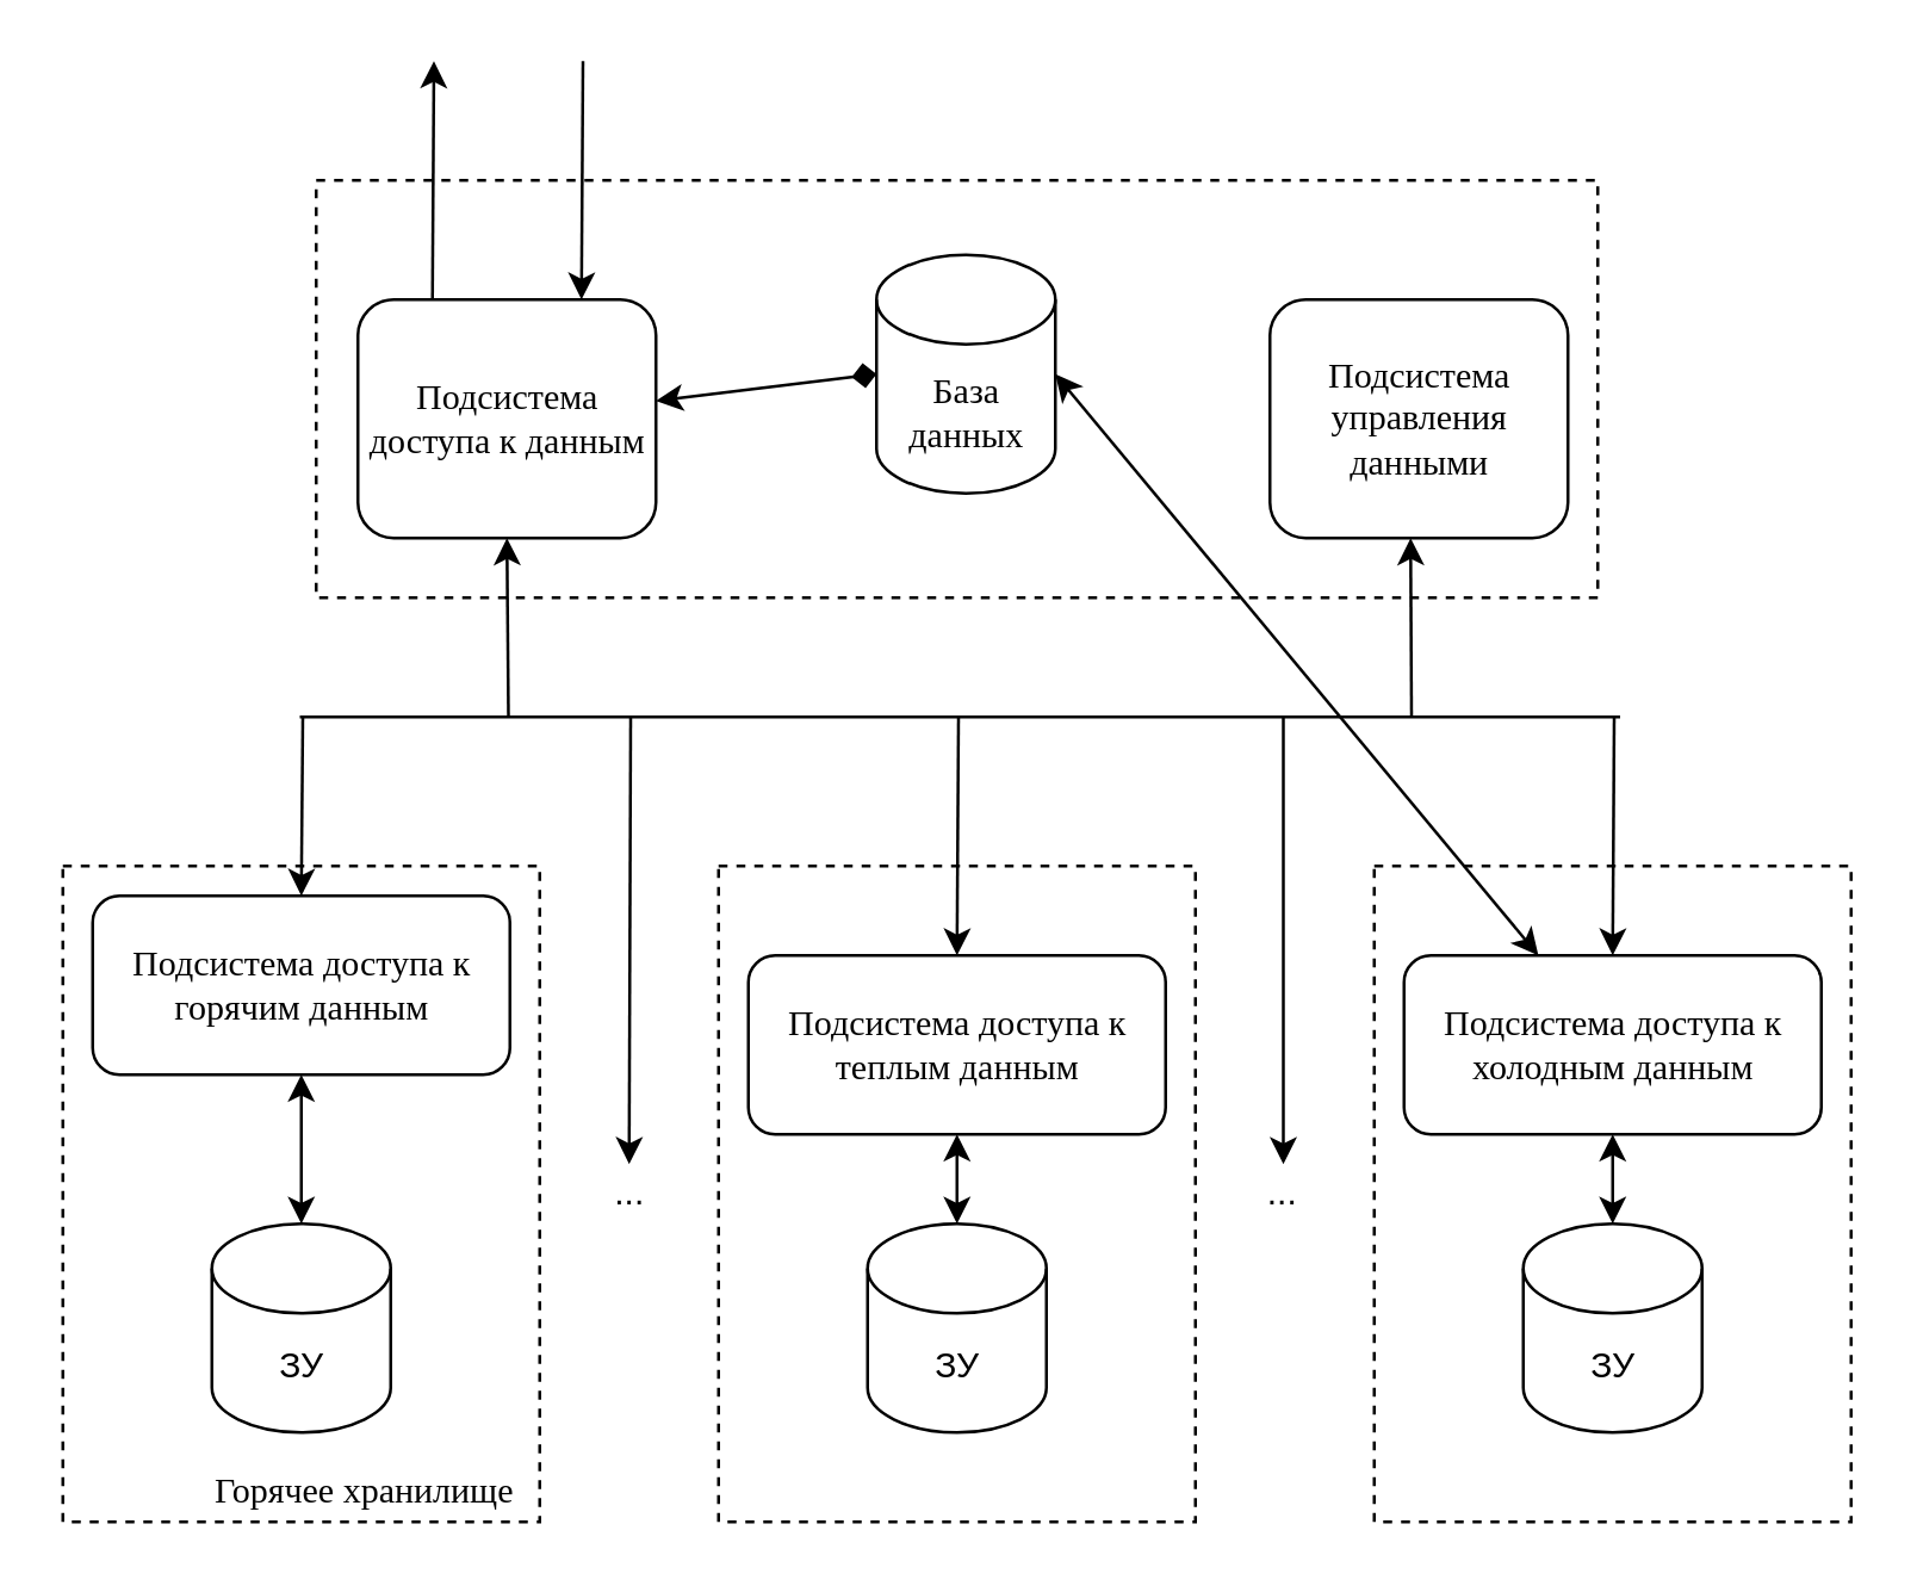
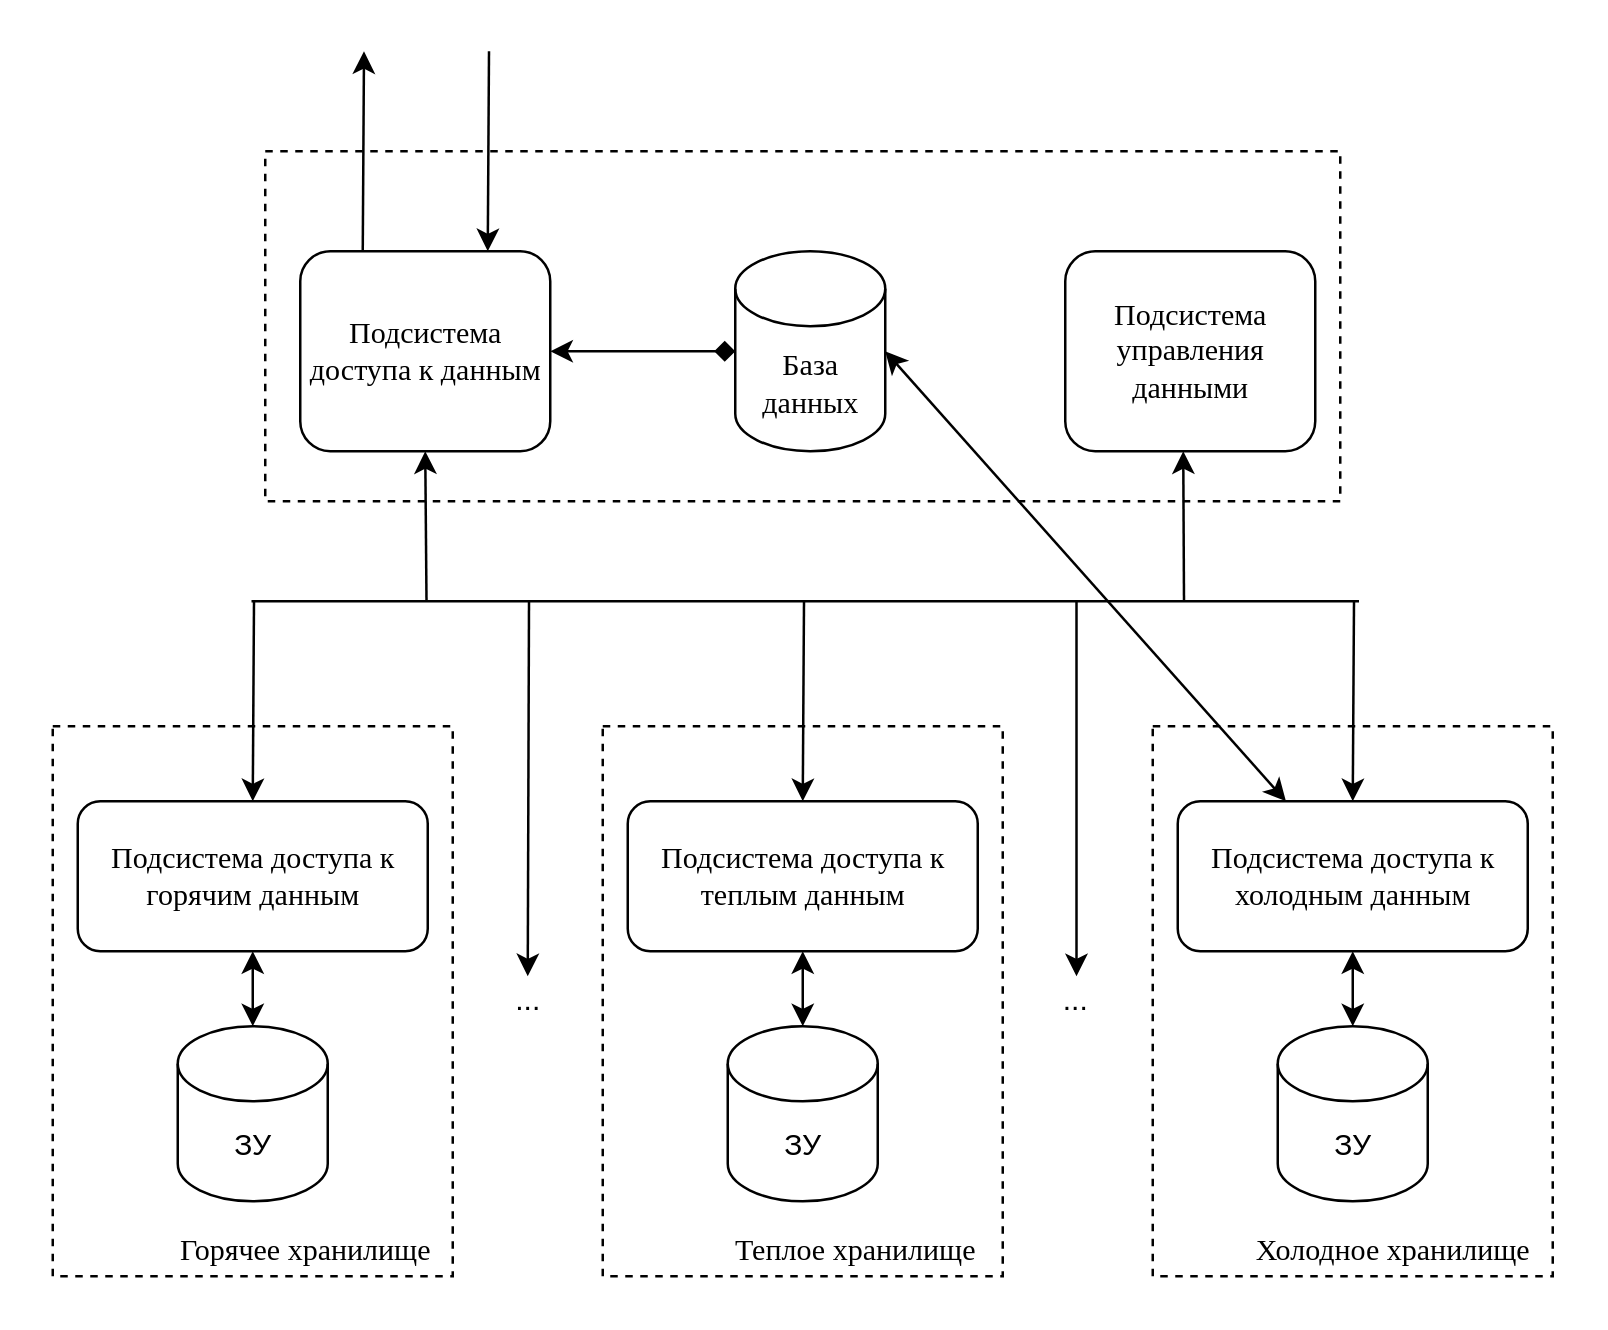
- <mxCell id="28" value="&lt;font face=&quot;Times New Roman&quot;&gt;База данных&lt;/font&gt;" style="shape=cylinder3;whiteSpace=wrap;html=1;boundedLbl=1;backgroundOutline=1;size=15;" vertex="1" parent="1"><mxGeometry x="293.5" y="85" width="60" height="80" as="geometry" /></mxCell>
+ <mxCell id="28" value="&lt;font face=&quot;Times New Roman&quot;&gt;База данных&lt;/font&gt;" style="shape=cylinder3;whiteSpace=wrap;html=1;boundedLbl=1;backgroundOutline=1;size=15;" vertex="1" parent="1"><mxGeometry x="293.5" y="100" width="60" height="80" as="geometry" /></mxCell>
- <mxCell id="3" value="&lt;font face=&quot;Times New Roman&quot;&gt;Подсистема доступа к горячим данным&lt;/font&gt;" style="rounded=1;whiteSpace=wrap;html=1;" vertex="1" parent="1"><mxGeometry x="30.5" y="300" width="140" height="60" as="geometry" /></mxCell>
+ <mxCell id="3" value="&lt;font face=&quot;Times New Roman&quot;&gt;Подсистема доступа к горячим данным&lt;/font&gt;" style="rounded=1;whiteSpace=wrap;html=1;" vertex="1" parent="1"><mxGeometry x="30.5" y="320" width="140" height="60" as="geometry" /></mxCell>
+ <mxCell id="17" value="&lt;font face=&quot;Times New Roman&quot;&gt;Теплое хранилище&lt;/font&gt;" style="text;html=1;strokeColor=none;fillColor=none;align=center;verticalAlign=middle;whiteSpace=wrap;rounded=0;" vertex="1" parent="1"><mxGeometry x="283" y="490" width="117.5" height="20" as="geometry" /></mxCell>
+ <mxCell id="18" value="&lt;font face=&quot;Times New Roman&quot;&gt;Холодное хранилище&lt;/font&gt;" style="text;html=1;strokeColor=none;fillColor=none;align=center;verticalAlign=middle;whiteSpace=wrap;rounded=0;" vertex="1" parent="1"><mxGeometry x="493" y="490" width="127.5" height="20" as="geometry" /></mxCell>
